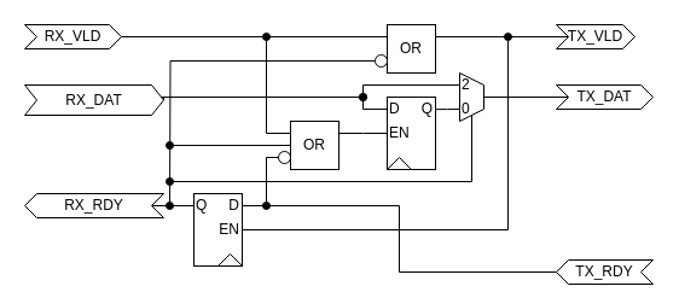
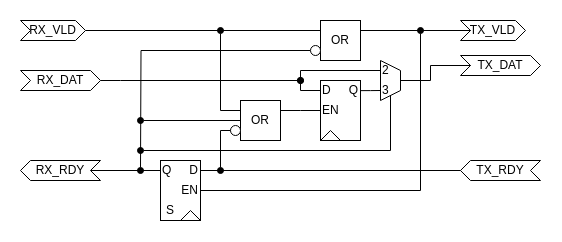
- <mxCell id="3" value="RX_VLD" style="shape=step;perimeter=stepPerimeter;whiteSpace=wrap;html=1;fixedSize=1;size=10;" parent="1" vertex="1"><mxGeometry x="20" y="20" width="80" height="20" as="geometry" /></mxCell>
+ <mxCell id="3" value="RX_VLD" style="shape=step;perimeter=stepPerimeter;whiteSpace=wrap;html=1;fixedSize=1;size=10;" parent="1" vertex="1"><mxGeometry x="20" y="20" width="65" height="20" as="geometry" /></mxCell>
- <mxCell id="16" value="TX_DAT" style="shape=step;perimeter=stepPerimeter;whiteSpace=wrap;html=1;fixedSize=1;size=10;" parent="1" vertex="1"><mxGeometry x="460" y="70" width="80" height="20" as="geometry" /></mxCell>
+ <mxCell id="16" value="TX_DAT" style="shape=step;perimeter=stepPerimeter;whiteSpace=wrap;html=1;fixedSize=1;size=10;" parent="1" vertex="1"><mxGeometry x="460" y="55" width="80" height="20" as="geometry" /></mxCell>
- <mxCell id="13" value="RX_DAT" style="shape=step;perimeter=stepPerimeter;whiteSpace=wrap;html=1;fixedSize=1;size=10;" parent="1" vertex="1"><mxGeometry x="20" y="70" width="115" height="25" as="geometry" /></mxCell>
+ <mxCell id="13" value="RX_DAT" style="shape=step;perimeter=stepPerimeter;whiteSpace=wrap;html=1;fixedSize=1;size=10;" parent="1" vertex="1"><mxGeometry x="20" y="70" width="80" height="20" as="geometry" /></mxCell>
- <mxCell id="35" value="0" style="text;html=1;strokeColor=none;fillColor=none;align=left;verticalAlign=middle;whiteSpace=wrap;rounded=0;" parent="1" vertex="1"><mxGeometry x="380" y="80" width="20" height="20" as="geometry" /></mxCell>
+ <mxCell id="35" value="3" style="text;html=1;strokeColor=none;fillColor=none;align=left;verticalAlign=middle;whiteSpace=wrap;rounded=0;" parent="1" vertex="1"><mxGeometry x="380" y="80" width="20" height="20" as="geometry" /></mxCell>
- <mxCell id="15" value="RX_RDY" style="shape=step;perimeter=stepPerimeter;whiteSpace=wrap;html=1;fixedSize=1;size=10;flipH=1;" parent="1" vertex="1"><mxGeometry x="20" y="160" width="115" height="20" as="geometry" /></mxCell>
+ <mxCell id="15" value="RX_RDY" style="shape=step;perimeter=stepPerimeter;whiteSpace=wrap;html=1;fixedSize=1;size=10;flipH=1;" parent="1" vertex="1"><mxGeometry x="20" y="160" width="80" height="20" as="geometry" /></mxCell>
+ <mxCell id="30" value="S" style="text;html=1;strokeColor=none;fillColor=none;align=center;verticalAlign=middle;whiteSpace=wrap;rounded=0;" parent="25" vertex="1"><mxGeometry y="40" width="20" height="20" as="geometry" /></mxCell>
- <mxCell id="18" value="TX_RDY" style="shape=step;perimeter=stepPerimeter;whiteSpace=wrap;html=1;fixedSize=1;size=10;flipH=1;" parent="1" vertex="1"><mxGeometry x="460" y="215" width="80" height="20" as="geometry" /></mxCell>
+ <mxCell id="18" value="TX_RDY" style="shape=step;perimeter=stepPerimeter;whiteSpace=wrap;html=1;fixedSize=1;size=10;flipH=1;" parent="1" vertex="1"><mxGeometry x="460" y="160" width="80" height="20" as="geometry" /></mxCell>
